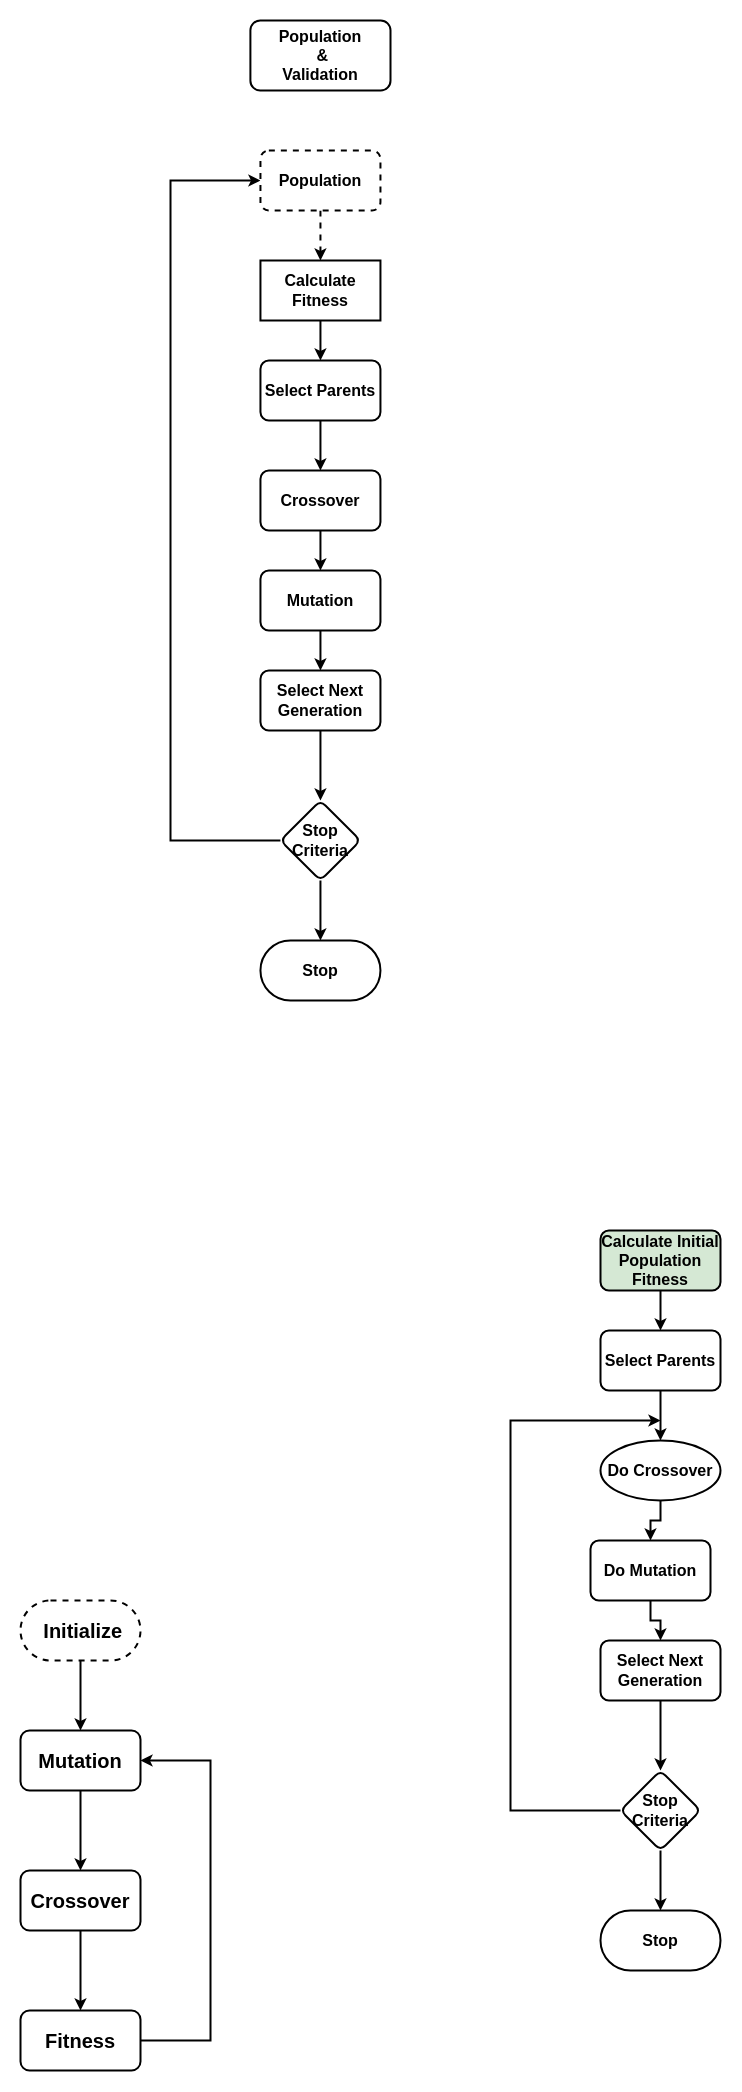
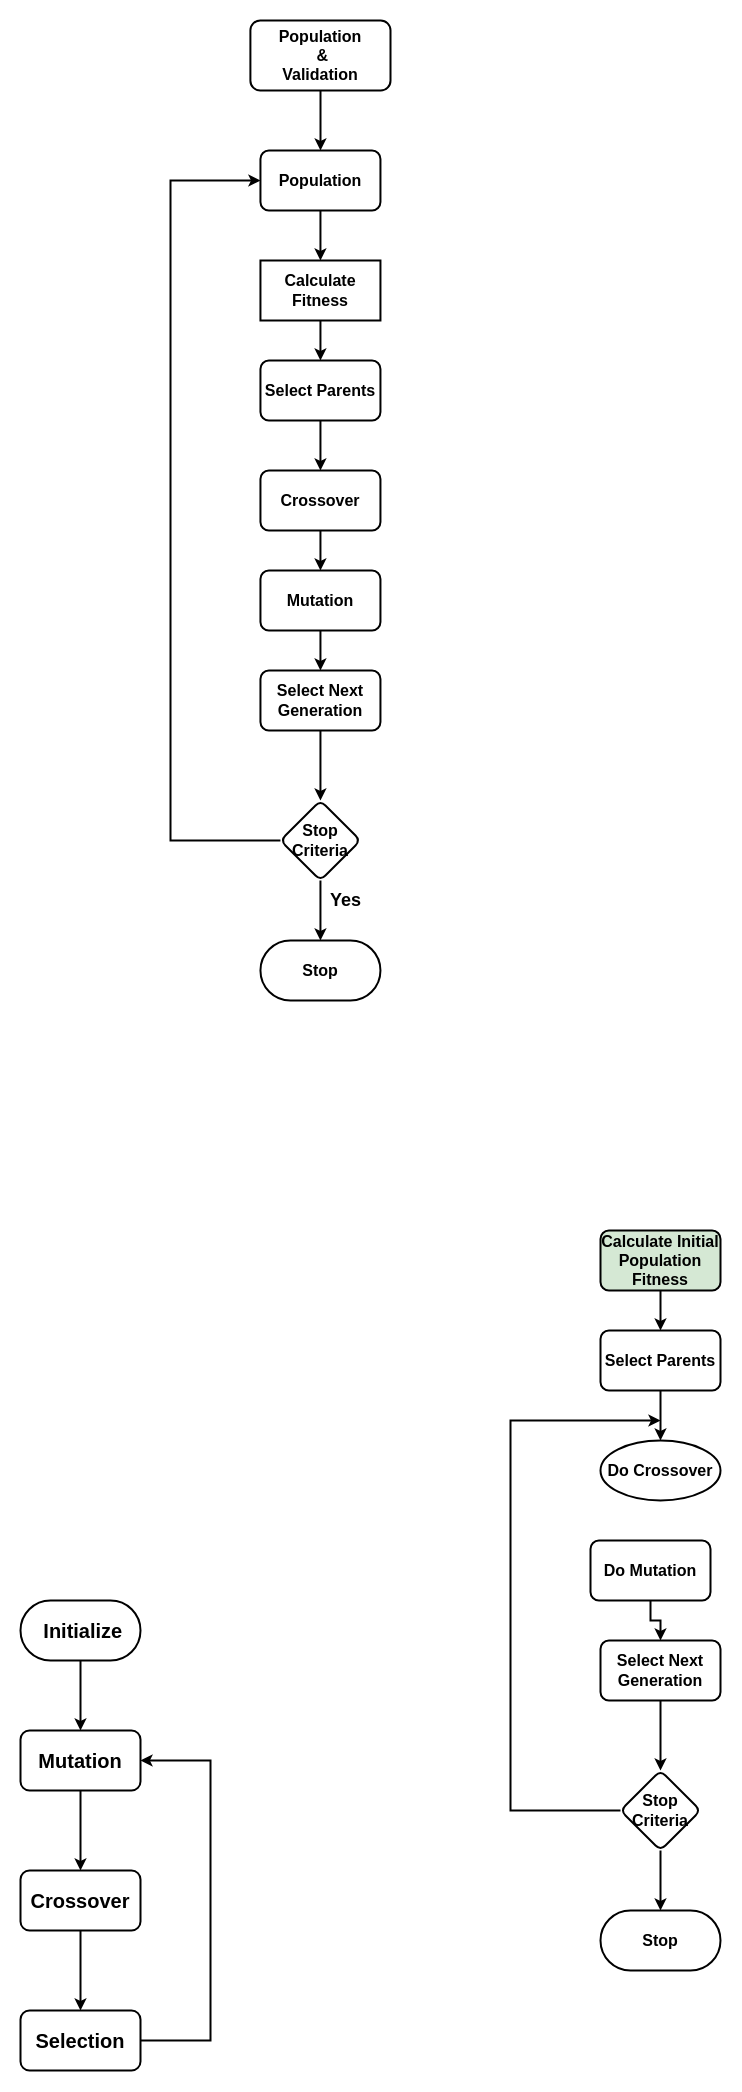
+ <mxCell id="24" value="" style="edgeStyle=orthogonalEdgeStyle;rounded=0;orthogonalLoop=1;jettySize=auto;html=1;strokeWidth=2;" edge="1" parent="1" source="25" target="41"><mxGeometry relative="1" as="geometry" /></mxCell>
- <mxCell id="41" value="Population" style="whiteSpace=wrap;html=1;fontSize=16;rounded=1;arcSize=14;fontStyle=1;strokeWidth=2;dashed=1;" vertex="1" parent="1"><mxGeometry x="259.95" y="150" width="120" height="60" as="geometry" /></mxCell>
+ <mxCell id="41" value="Population" style="whiteSpace=wrap;html=1;fontSize=16;rounded=1;arcSize=14;fontStyle=1;strokeWidth=2;" vertex="1" parent="1"><mxGeometry x="259.95" y="150" width="120" height="60" as="geometry" /></mxCell>
- <mxCell id="40" style="edgeStyle=orthogonalEdgeStyle;rounded=0;orthogonalLoop=1;jettySize=auto;html=1;exitX=0.5;exitY=1;exitDx=0;exitDy=0;entryX=0.5;entryY=0;entryDx=0;entryDy=0;fontSize=13;strokeWidth=2;dashed=1;" edge="1" parent="1" source="41" target="27"><mxGeometry relative="1" as="geometry" /></mxCell>
+ <mxCell id="40" style="edgeStyle=orthogonalEdgeStyle;rounded=0;orthogonalLoop=1;jettySize=auto;html=1;exitX=0.5;exitY=1;exitDx=0;exitDy=0;entryX=0.5;entryY=0;entryDx=0;entryDy=0;fontSize=13;strokeWidth=2;" edge="1" parent="1" source="41" target="27"><mxGeometry relative="1" as="geometry" /></mxCell>
+ <mxCell id="42" value="Yes" style="text;html=1;align=center;verticalAlign=middle;resizable=0;points=[];autosize=1;strokeColor=none;fillColor=none;fontStyle=1;fontSize=18;" vertex="1" parent="1"><mxGeometry x="320" y="880" width="50" height="40" as="geometry" /></mxCell>
- <mxCell id="14" value="" style="edgeStyle=orthogonalEdgeStyle;rounded=0;orthogonalLoop=1;jettySize=auto;html=1;fontSize=16;fontStyle=1;strokeWidth=2;" parent="1" source="15" target="17" edge="1"><mxGeometry relative="1" as="geometry" /></mxCell>
- <mxCell id="3" value="&amp;nbsp;Initialize" style="rounded=1;whiteSpace=wrap;html=1;strokeWidth=2;fontSize=20;fontStyle=1;arcSize=50;dashed=1;" parent="1" vertex="1"><mxGeometry x="20" y="1600" width="120" height="60" as="geometry" /></mxCell>
+ <mxCell id="3" value="&amp;nbsp;Initialize" style="rounded=1;whiteSpace=wrap;html=1;strokeWidth=2;fontSize=20;fontStyle=1;arcSize=50;" parent="1" vertex="1"><mxGeometry x="20" y="1600" width="120" height="60" as="geometry" /></mxCell>
- <mxCell id="9" value="Fitness" style="whiteSpace=wrap;html=1;rounded=1;strokeWidth=2;fontSize=20;fontStyle=1" parent="1" vertex="1"><mxGeometry x="20" y="2010" width="120" height="60" as="geometry" /></mxCell>
+ <mxCell id="9" value="Selection" style="whiteSpace=wrap;html=1;rounded=1;strokeWidth=2;fontSize=20;fontStyle=1" parent="1" vertex="1"><mxGeometry x="20" y="2010" width="120" height="60" as="geometry" /></mxCell>
